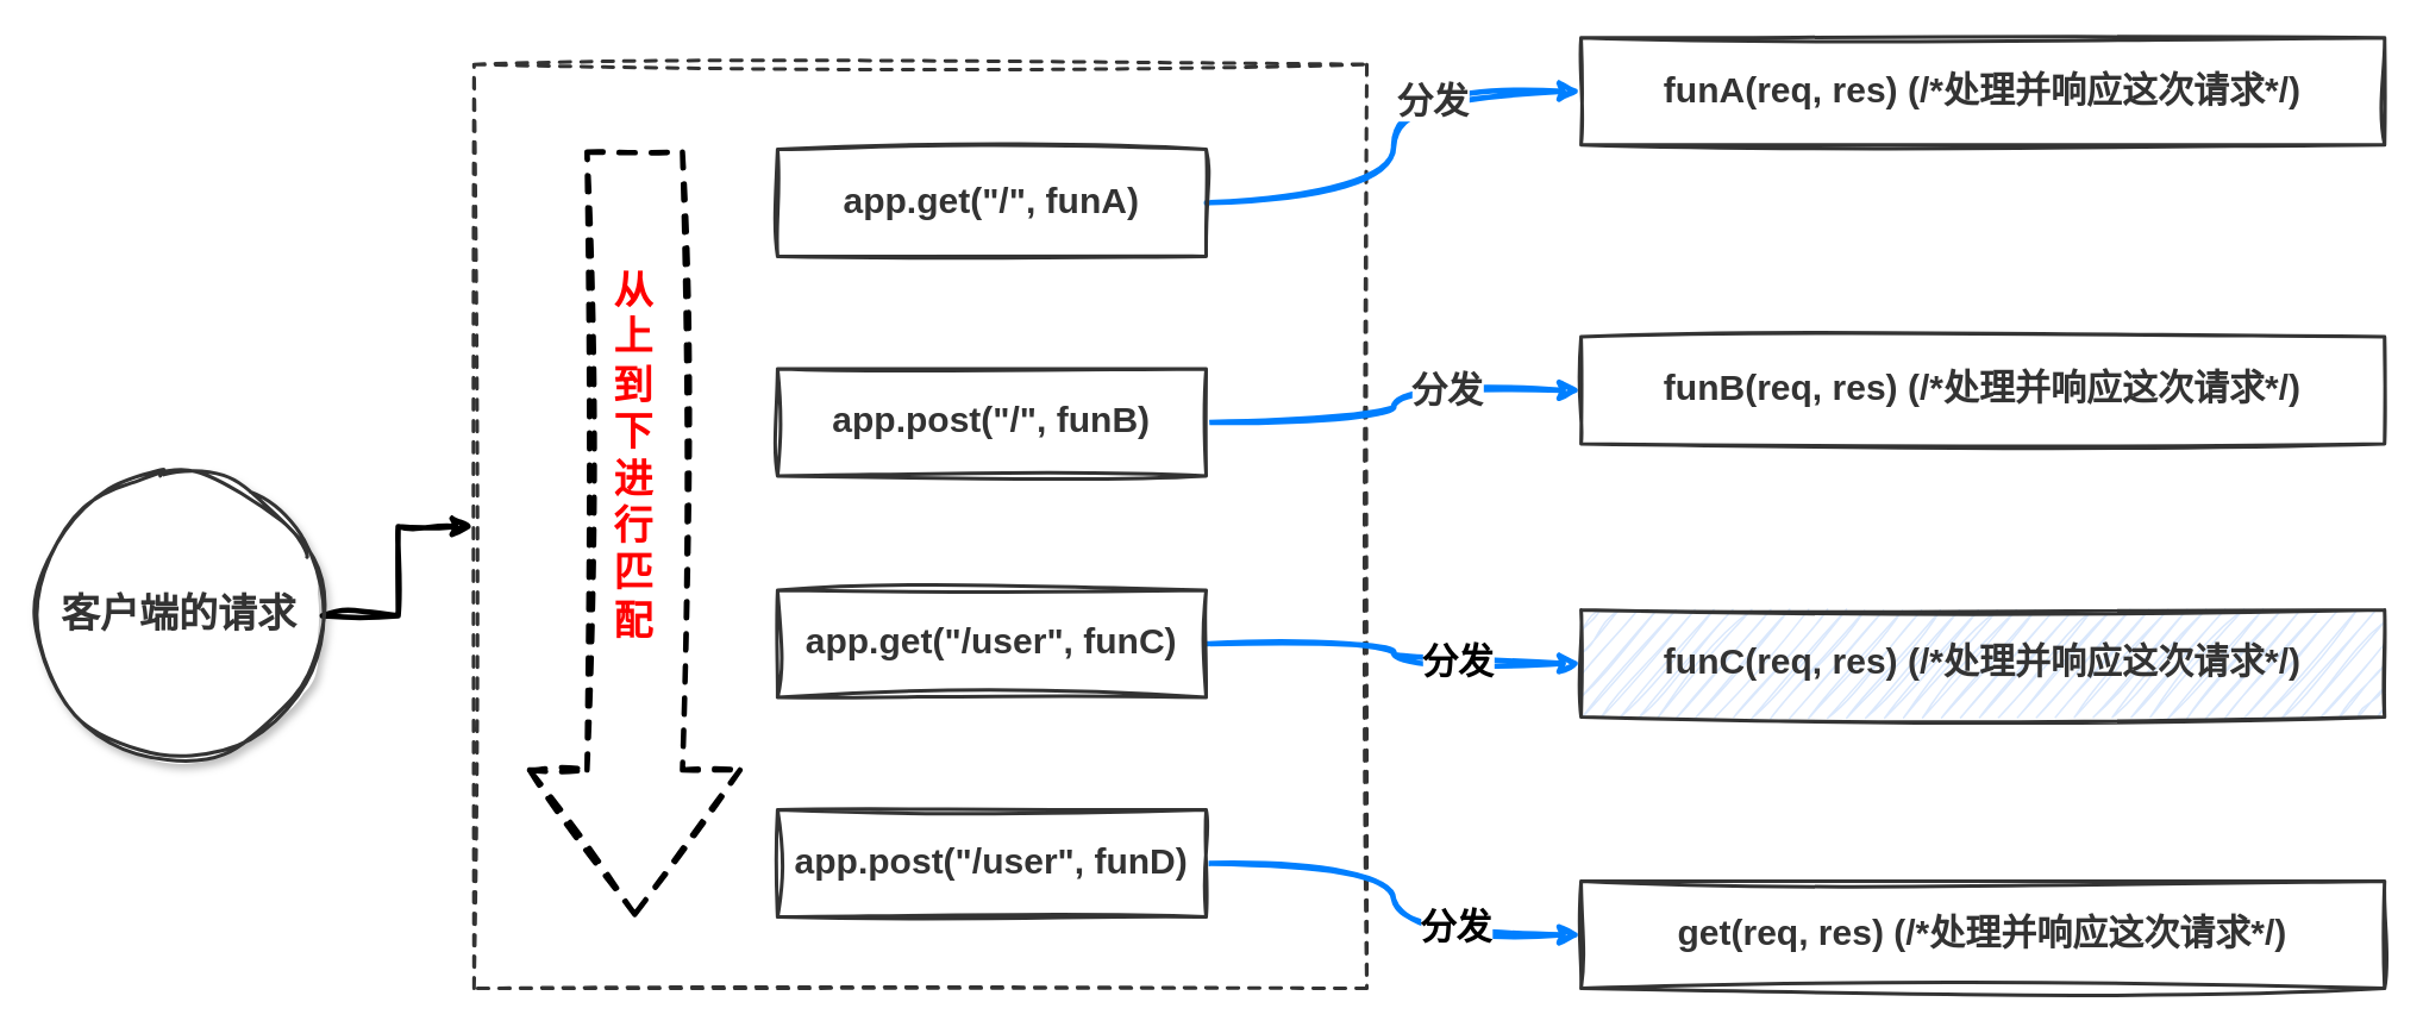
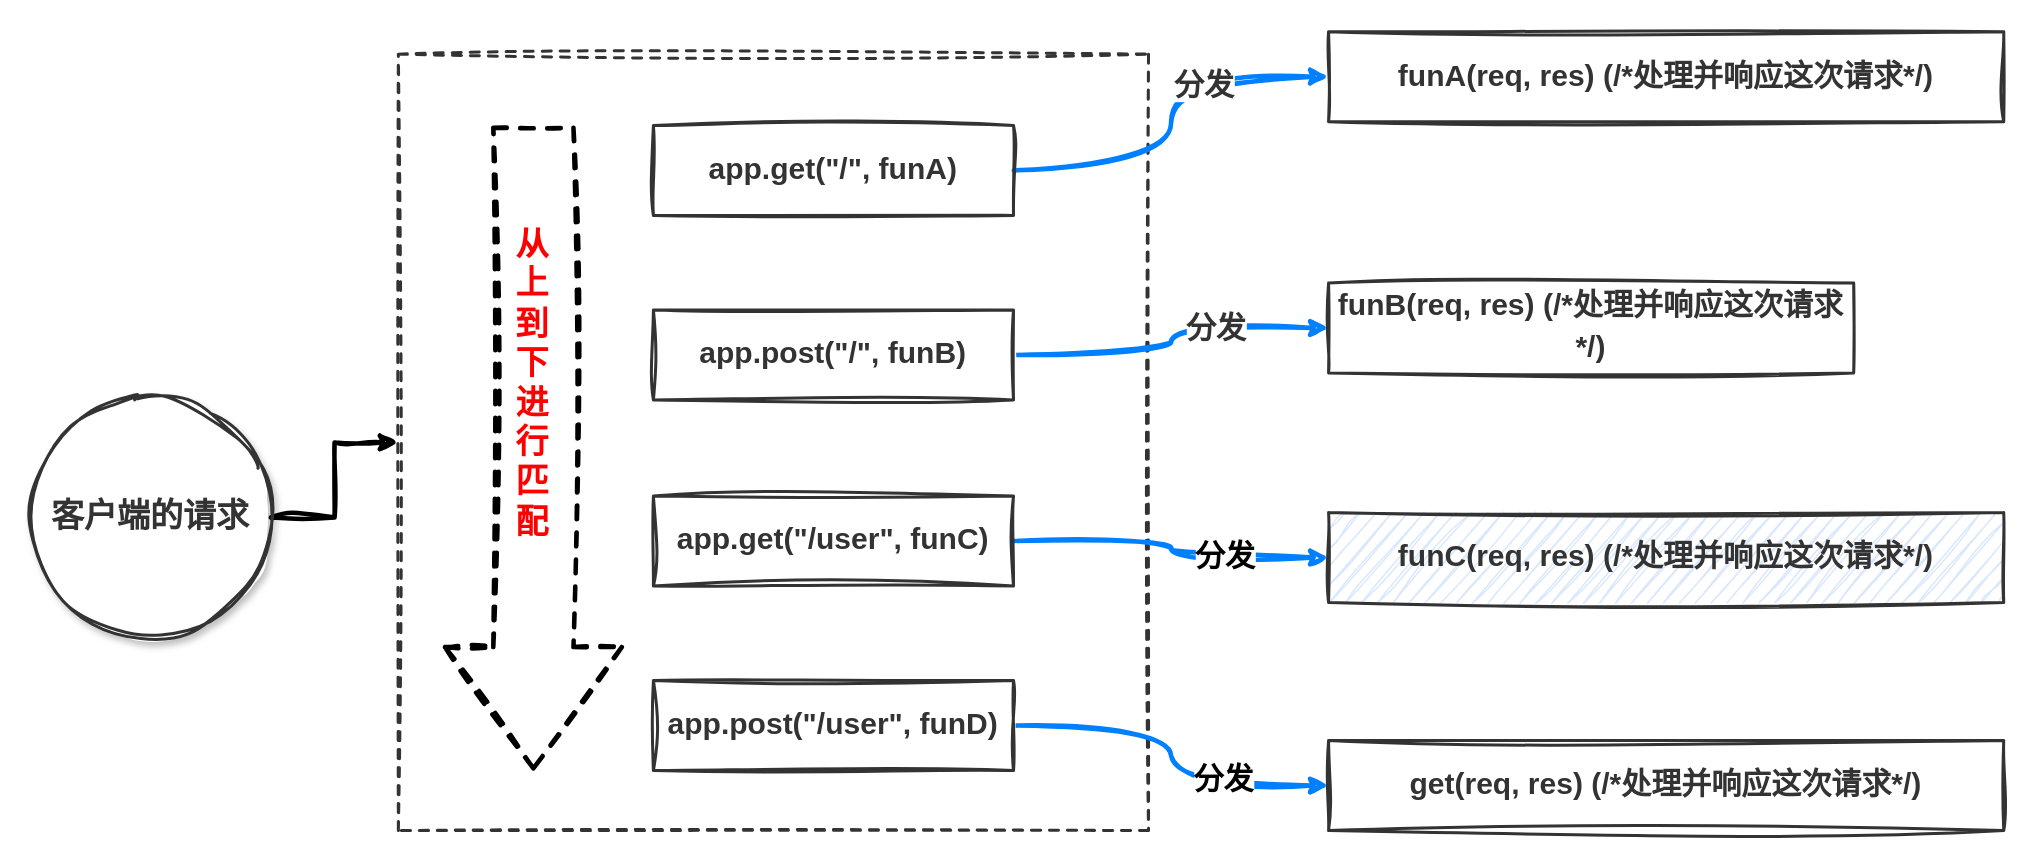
- <mxCell id="20" value="&lt;p style=&quot;line-height: 200%;&quot;&gt;&lt;font size=&quot;1&quot; color=&quot;#333333&quot; style=&quot;&quot;&gt;&lt;b style=&quot;font-size: 20px;&quot;&gt;funB(req, res) (/*处理并响应这次请求*/)&lt;/b&gt;&lt;/font&gt;&lt;/p&gt;" style="rounded=0;whiteSpace=wrap;html=1;strokeWidth=2;strokeColor=#333333;sketch=1;curveFitting=1;jiggle=2;" vertex="1" parent="1"><mxGeometry x="885" y="188" width="450" height="60" as="geometry" /></mxCell>
+ <mxCell id="20" value="&lt;p style=&quot;line-height: 200%;&quot;&gt;&lt;font size=&quot;1&quot; color=&quot;#333333&quot; style=&quot;&quot;&gt;&lt;b style=&quot;font-size: 20px;&quot;&gt;funB(req, res) (/*处理并响应这次请求*/)&lt;/b&gt;&lt;/font&gt;&lt;/p&gt;" style="rounded=0;whiteSpace=wrap;html=1;strokeWidth=2;strokeColor=#333333;sketch=1;curveFitting=1;jiggle=2;" vertex="1" parent="1"><mxGeometry x="885" y="188" width="350" height="60" as="geometry" /></mxCell>
